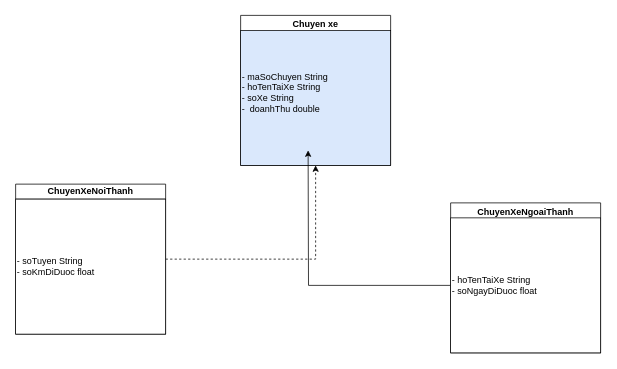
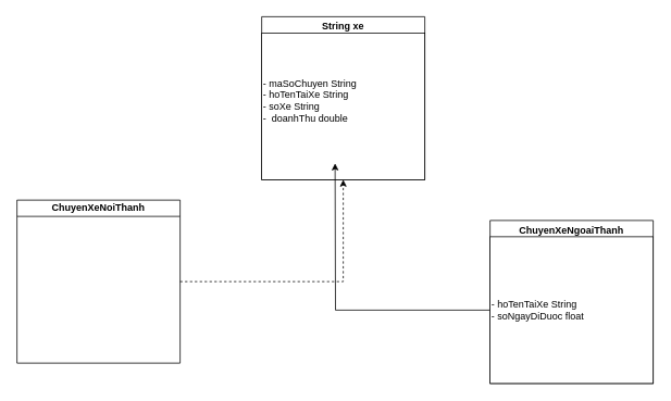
- <mxCell id="2" value="Chuyen xe" style="swimlane;whiteSpace=wrap;html=1;" vertex="1" parent="1"><mxGeometry x="320" y="20" width="200" height="200" as="geometry"><mxRectangle x="325" y="70" width="100" height="30" as="alternateBounds" /></mxGeometry></mxCell>
+ <mxCell id="2" value="String xe" style="swimlane;whiteSpace=wrap;html=1;" vertex="1" parent="1"><mxGeometry x="320" y="20" width="200" height="200" as="geometry"><mxRectangle x="325" y="70" width="100" height="30" as="alternateBounds" /></mxGeometry></mxCell>
- <mxCell id="3" value="- maSoChuyen String&lt;br&gt;- hoTenTaiXe String&lt;br&gt;- soXe String&lt;br&gt;-&amp;nbsp;&amp;nbsp;doanhThu double&lt;br&gt;&lt;div style=&quot;&quot;&gt;&lt;br&gt;&lt;/div&gt;" style="rounded=0;whiteSpace=wrap;html=1;align=left;fillColor=#dae8fc;" vertex="1" parent="2"><mxGeometry y="20" width="200" height="180" as="geometry" /></mxCell>
+ <mxCell id="3" value="- maSoChuyen String&lt;br&gt;- hoTenTaiXe String&lt;br&gt;- soXe String&lt;br&gt;-&amp;nbsp;&amp;nbsp;doanhThu double&lt;br&gt;&lt;div style=&quot;&quot;&gt;&lt;br&gt;&lt;/div&gt;" style="rounded=0;whiteSpace=wrap;html=1;align=left;" vertex="1" parent="2"><mxGeometry y="20" width="200" height="180" as="geometry" /></mxCell>
- <mxCell id="6" value="- soTuyen String&lt;br&gt;- soKmDiDuoc float&lt;br&gt;" style="rounded=0;whiteSpace=wrap;html=1;align=left;" vertex="1" parent="5"><mxGeometry y="20" width="200" height="180" as="geometry" /></mxCell>
